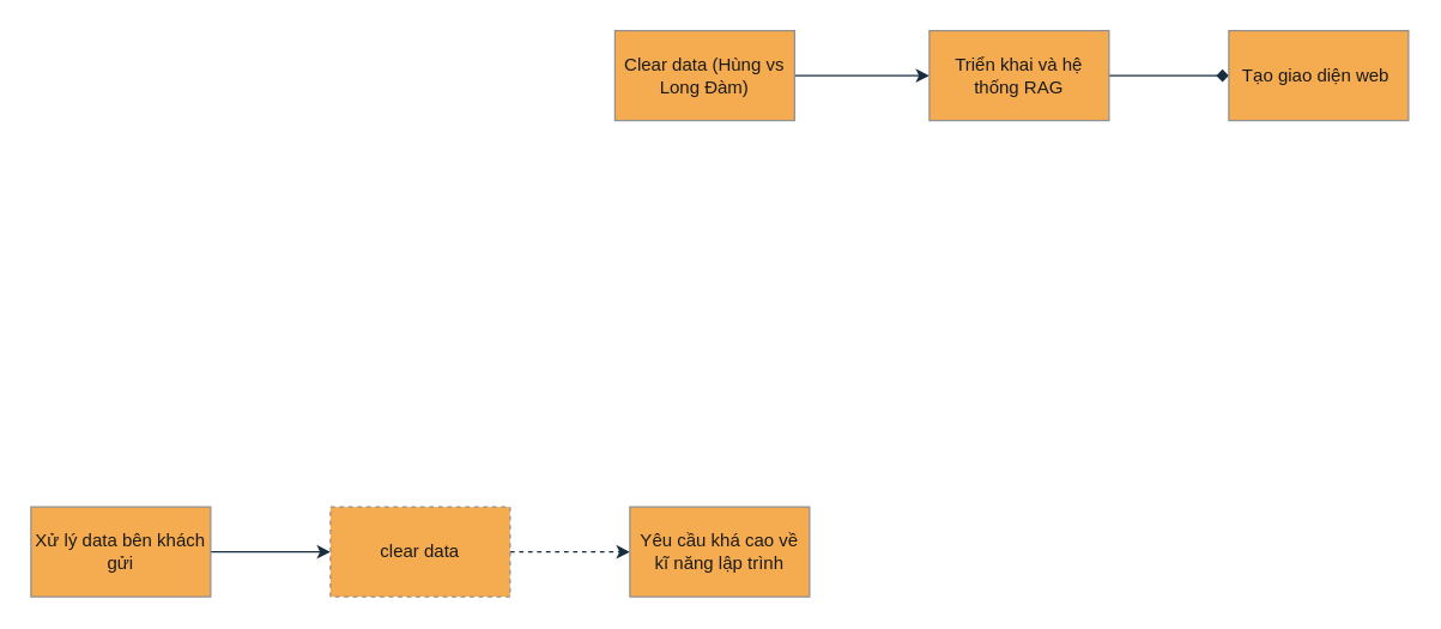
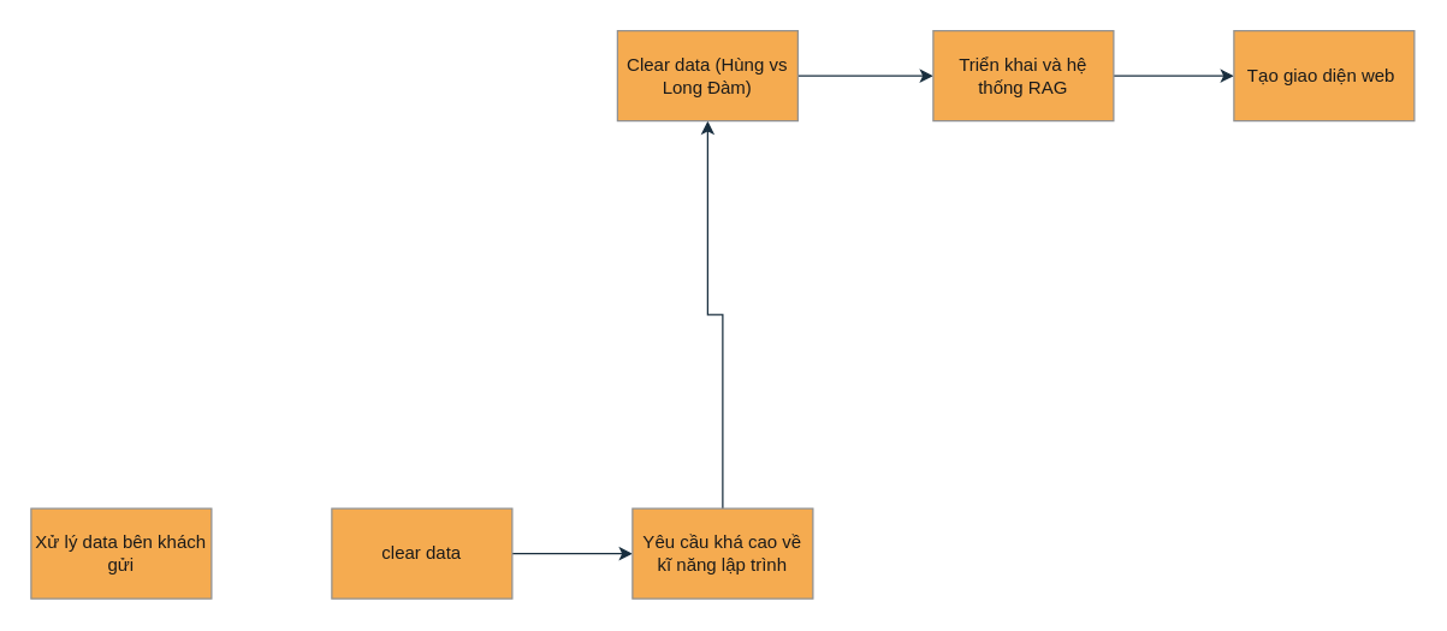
- <mxCell id="10" value="" style="edgeStyle=orthogonalEdgeStyle;rounded=0;orthogonalLoop=1;jettySize=auto;html=1;labelBackgroundColor=none;strokeColor=#182E3E;fontColor=default;endArrow=diamond;" parent="1" source="11" target="12" edge="1"><mxGeometry relative="1" as="geometry" /></mxCell>
+ <mxCell id="10" value="" style="edgeStyle=orthogonalEdgeStyle;rounded=0;orthogonalLoop=1;jettySize=auto;html=1;labelBackgroundColor=none;strokeColor=#182E3E;fontColor=default;" parent="1" source="11" target="12" edge="1"><mxGeometry relative="1" as="geometry" /></mxCell>
+ <mxCell id="6" value="" style="edgeStyle=orthogonalEdgeStyle;rounded=0;orthogonalLoop=1;jettySize=auto;html=1;labelBackgroundColor=none;strokeColor=#182E3E;fontColor=default;" parent="1" source="7" target="9" edge="1"><mxGeometry relative="1" as="geometry" /></mxCell>
- <mxCell id="2" value="" style="edgeStyle=orthogonalEdgeStyle;rounded=0;orthogonalLoop=1;jettySize=auto;html=1;labelBackgroundColor=none;strokeColor=#182E3E;fontColor=default;" parent="1" source="3" target="5" edge="1"><mxGeometry relative="1" as="geometry" /></mxCell>
- <mxCell id="5" value="clear data" style="whiteSpace=wrap;html=1;rounded=0;labelBackgroundColor=none;fillColor=#F5AB50;strokeColor=#909090;fontColor=#1A1A1A;dashed=1;" parent="1" vertex="1"><mxGeometry x="220" y="338" width="120" height="60" as="geometry" /></mxCell>
+ <mxCell id="5" value="clear data" style="whiteSpace=wrap;html=1;rounded=0;labelBackgroundColor=none;fillColor=#F5AB50;strokeColor=#909090;fontColor=#1A1A1A;" parent="1" vertex="1"><mxGeometry x="220" y="338" width="120" height="60" as="geometry" /></mxCell>
- <mxCell id="4" value="" style="edgeStyle=orthogonalEdgeStyle;rounded=0;orthogonalLoop=1;jettySize=auto;html=1;labelBackgroundColor=none;strokeColor=#182E3E;fontColor=default;dashed=1;" parent="1" source="5" target="7" edge="1"><mxGeometry relative="1" as="geometry" /></mxCell>
+ <mxCell id="4" value="" style="edgeStyle=orthogonalEdgeStyle;rounded=0;orthogonalLoop=1;jettySize=auto;html=1;labelBackgroundColor=none;strokeColor=#182E3E;fontColor=default;" parent="1" source="5" target="7" edge="1"><mxGeometry relative="1" as="geometry" /></mxCell>
